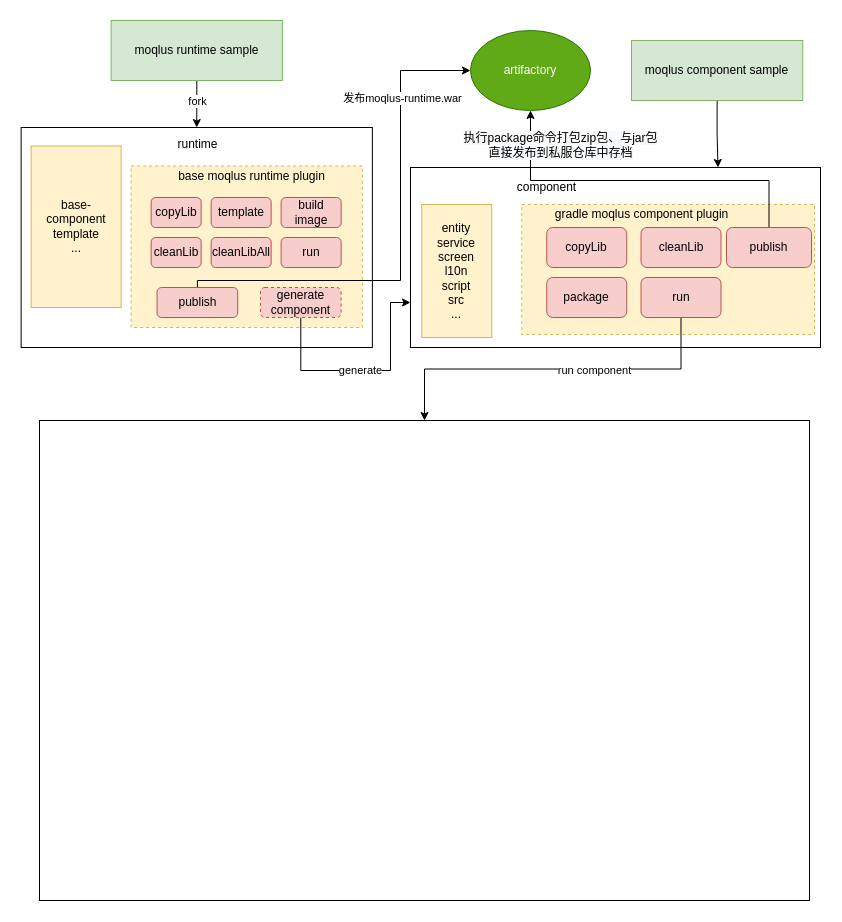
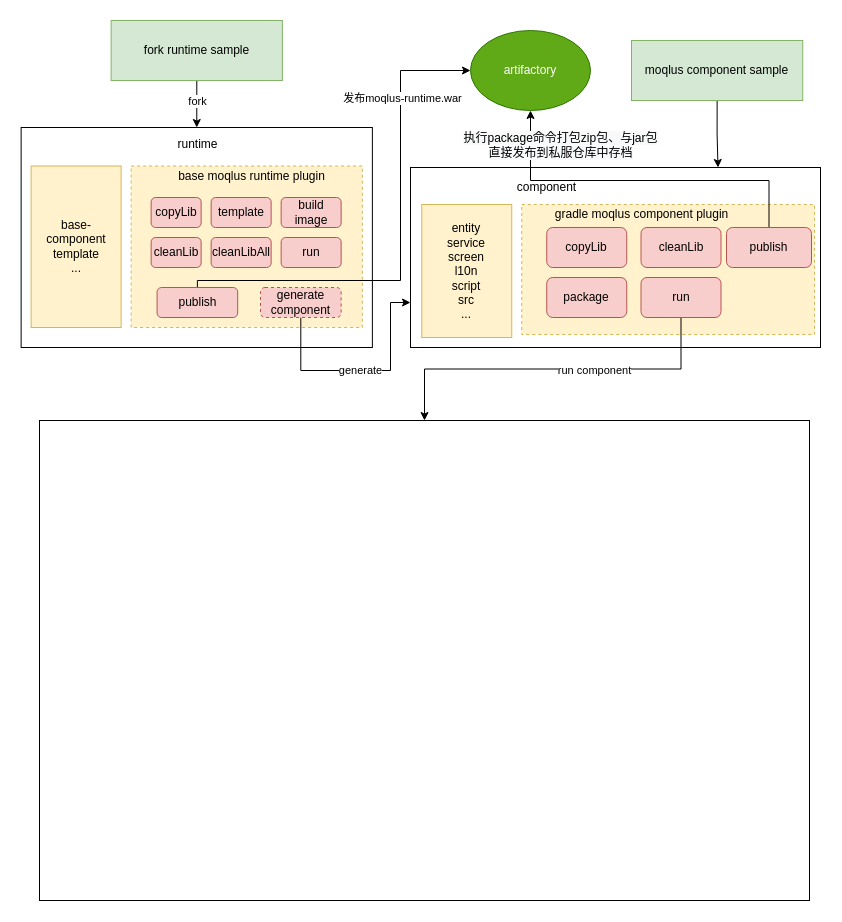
- <mxCell id="29" value="moqlus runtime sample" style="rounded=0;whiteSpace=wrap;html=1;fillColor=#d5e8d4;strokeColor=#82b366;" parent="1" vertex="1"><mxGeometry x="110.63" y="20" width="171.25" height="60" as="geometry" /></mxCell>
+ <mxCell id="29" value="fork runtime sample" style="rounded=0;whiteSpace=wrap;html=1;fillColor=#d5e8d4;strokeColor=#82b366;" parent="1" vertex="1"><mxGeometry x="110.63" y="20" width="171.25" height="60" as="geometry" /></mxCell>
- <mxCell id="17" value="base-component&lt;br&gt;template&lt;br&gt;..." style="rounded=0;whiteSpace=wrap;html=1;fillColor=#fff2cc;strokeColor=#d6b656;" parent="1" vertex="1"><mxGeometry x="30.63" y="145.5" width="90" height="161.5" as="geometry" /></mxCell>
+ <mxCell id="17" value="base-component&lt;br&gt;template&lt;br&gt;..." style="rounded=0;whiteSpace=wrap;html=1;fillColor=#fff2cc;strokeColor=#d6b656;" parent="1" vertex="1"><mxGeometry x="30.63" y="165.5" width="90" height="161.5" as="geometry" /></mxCell>
- <mxCell id="12" value="entity&lt;br&gt;service&lt;br&gt;screen&lt;br&gt;l10n&lt;br&gt;script&lt;br&gt;src&lt;br&gt;..." style="rounded=0;whiteSpace=wrap;html=1;fillColor=#fff2cc;strokeColor=#d6b656;" parent="1" vertex="1"><mxGeometry x="421.25" y="204" width="70" height="133" as="geometry" /></mxCell>
+ <mxCell id="12" value="entity&lt;br&gt;service&lt;br&gt;screen&lt;br&gt;l10n&lt;br&gt;script&lt;br&gt;src&lt;br&gt;..." style="rounded=0;whiteSpace=wrap;html=1;fillColor=#fff2cc;strokeColor=#d6b656;" parent="1" vertex="1"><mxGeometry x="421.25" y="204" width="90" height="133" as="geometry" /></mxCell>
